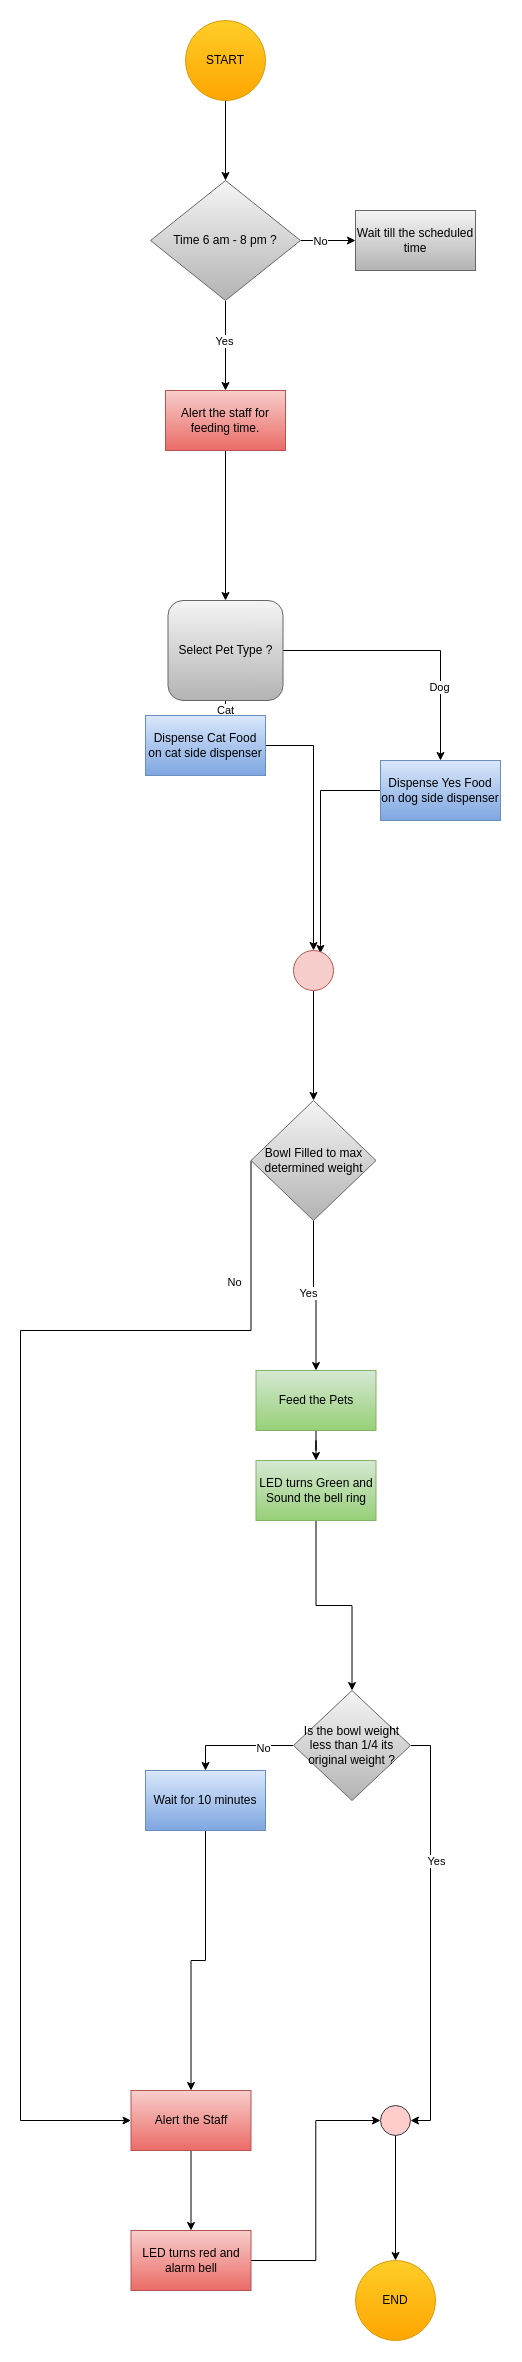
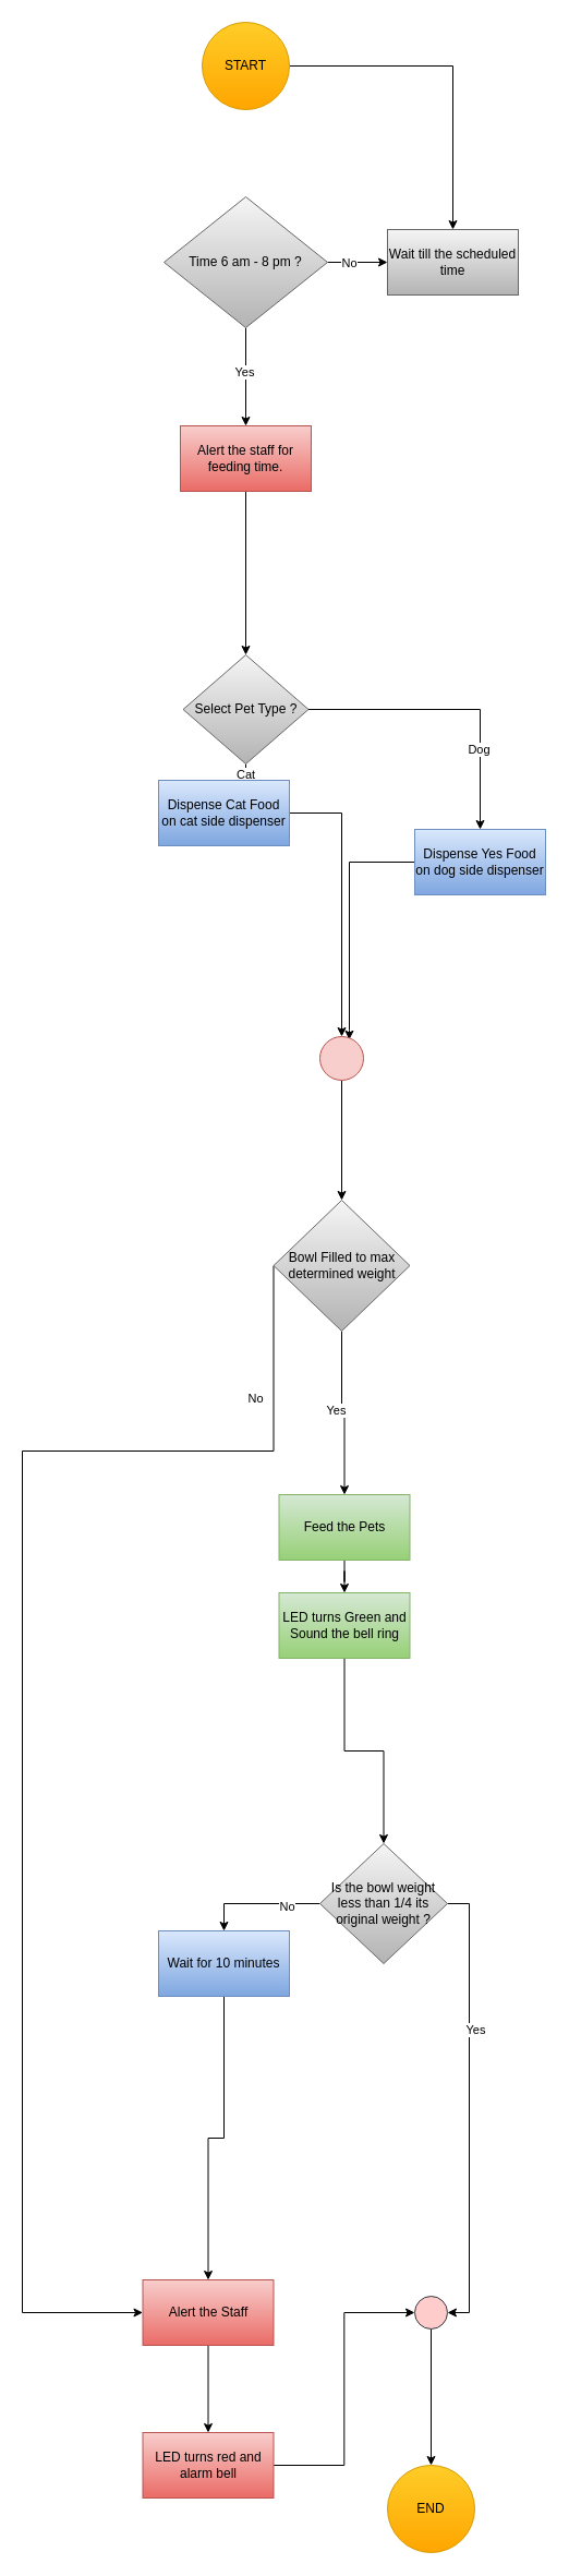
- <mxCell id="2" value="" style="edgeStyle=orthogonalEdgeStyle;rounded=0;orthogonalLoop=1;jettySize=auto;html=1;" parent="1" source="3" target="9" edge="1"><mxGeometry relative="1" as="geometry" /></mxCell>
+ <mxCell id="2" value="" style="edgeStyle=orthogonalEdgeStyle;rounded=0;orthogonalLoop=1;jettySize=auto;html=1;" parent="1" source="3" target="41" edge="1"><mxGeometry relative="1" as="geometry" /></mxCell>
- <mxCell id="32" value="Select Pet Type ?" style="whiteSpace=wrap;html=1;fillColor=#f5f5f5;gradientColor=#b3b3b3;strokeColor=#666666;rounded=1;" vertex="1" parent="1"><mxGeometry x="167.5" y="600" width="115" height="100" as="geometry" /></mxCell>
+ <mxCell id="32" value="Select Pet Type ?" style="rhombus;whiteSpace=wrap;html=1;fillColor=#f5f5f5;gradientColor=#b3b3b3;strokeColor=#666666;" vertex="1" parent="1"><mxGeometry x="167.5" y="600" width="115" height="100" as="geometry" /></mxCell>
